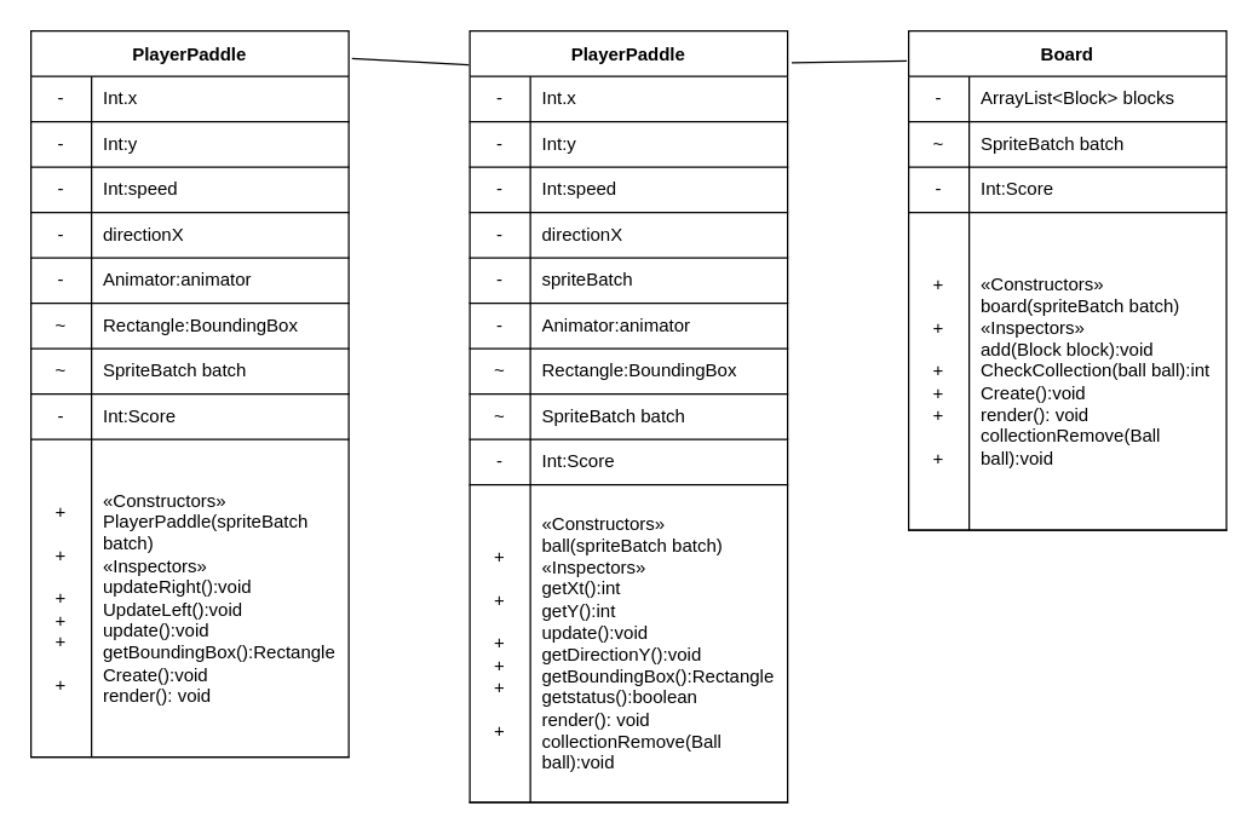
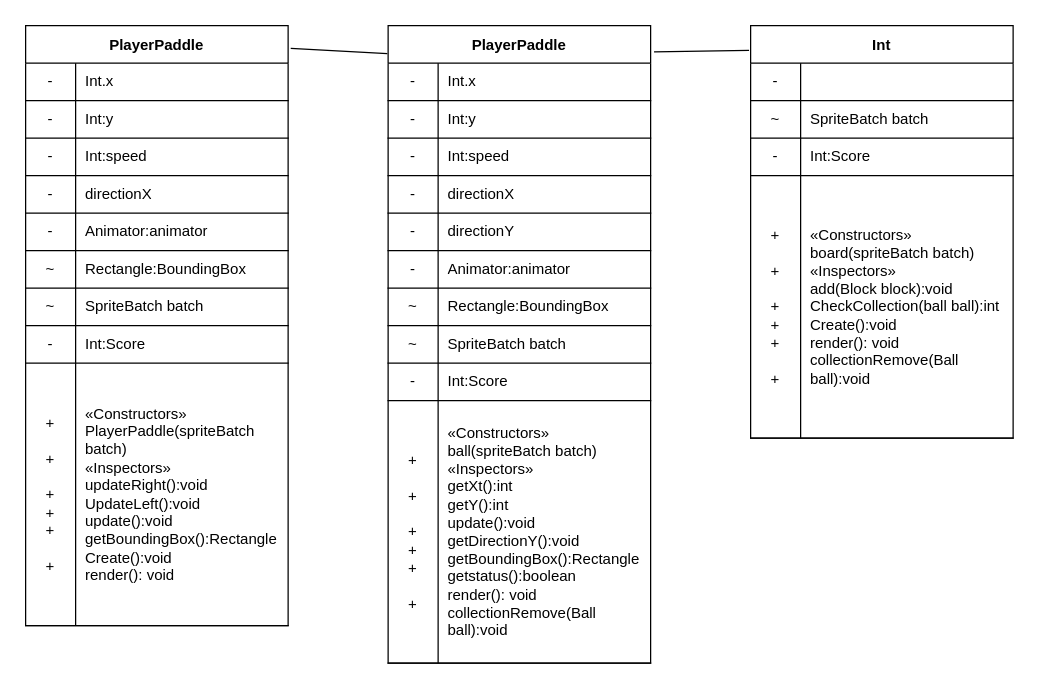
- <mxCell id="61" value="Board" style="shape=table;startSize=30;container=1;collapsible=0;childLayout=tableLayout;fixedRows=1;rowLines=0;fontStyle=1;align=center;pointerEvents=1;" vertex="1" parent="1"><mxGeometry x="600" y="20" width="210" height="330" as="geometry" /></mxCell>
+ <mxCell id="61" value="Int" style="shape=table;startSize=30;container=1;collapsible=0;childLayout=tableLayout;fixedRows=1;rowLines=0;fontStyle=1;align=center;pointerEvents=1;" vertex="1" parent="1"><mxGeometry x="600" y="20" width="210" height="330" as="geometry" /></mxCell>
- <mxCell id="64" value="ArrayList&amp;lt;Block&amp;gt; blocks" style="shape=partialRectangle;html=1;whiteSpace=wrap;connectable=0;fillColor=none;top=0;left=0;bottom=0;right=0;align=left;spacingLeft=6;overflow=hidden;pointerEvents=1;" vertex="1" parent="62"><mxGeometry x="40" width="170" height="30" as="geometry"><mxRectangle width="170" height="30" as="alternateBounds" /></mxGeometry></mxCell>
- <mxCell id="45" value="spriteBatch" style="shape=partialRectangle;html=1;whiteSpace=wrap;connectable=0;fillColor=none;top=0;left=0;bottom=0;right=0;align=left;spacingLeft=6;overflow=hidden;pointerEvents=1;" vertex="1" parent="43"><mxGeometry x="40" width="170" height="30" as="geometry"><mxRectangle width="170" height="30" as="alternateBounds" /></mxGeometry></mxCell>
+ <mxCell id="45" value="directionY" style="shape=partialRectangle;html=1;whiteSpace=wrap;connectable=0;fillColor=none;top=0;left=0;bottom=0;right=0;align=left;spacingLeft=6;overflow=hidden;pointerEvents=1;" vertex="1" parent="43"><mxGeometry x="40" width="170" height="30" as="geometry"><mxRectangle width="170" height="30" as="alternateBounds" /></mxGeometry></mxCell>
